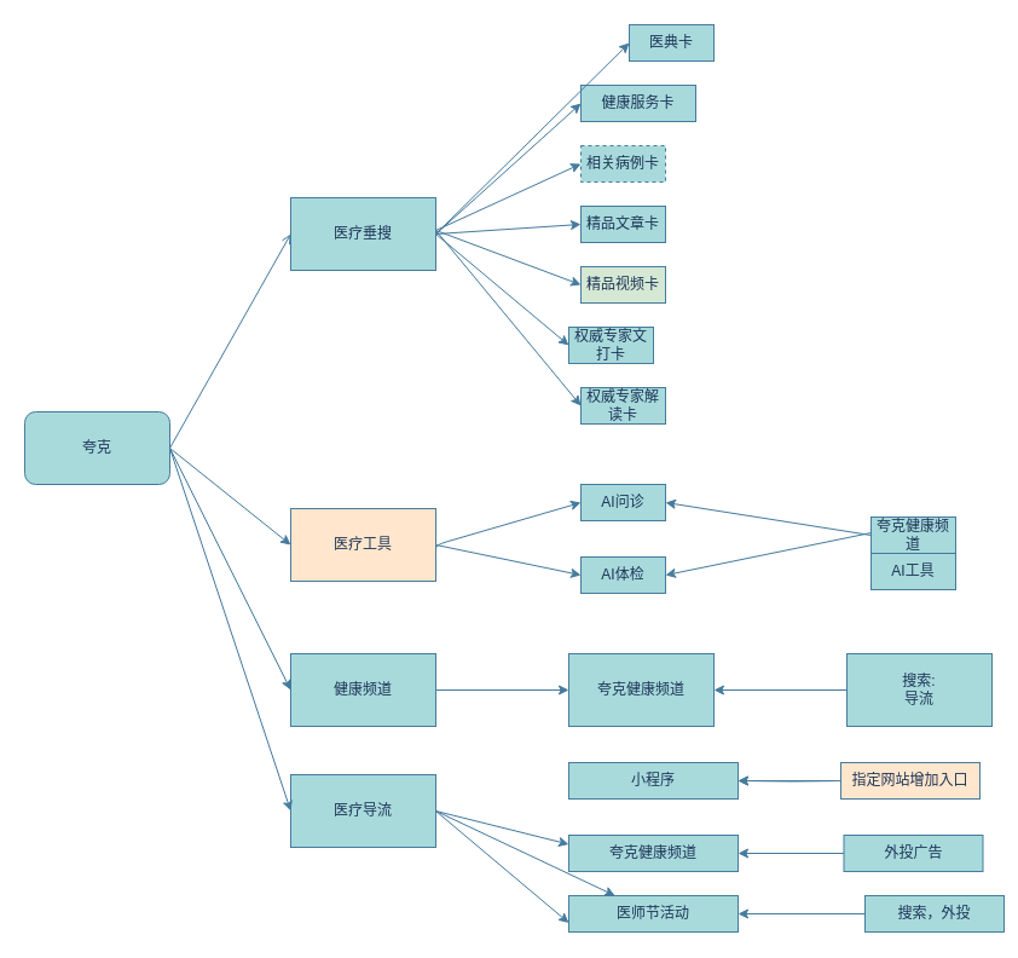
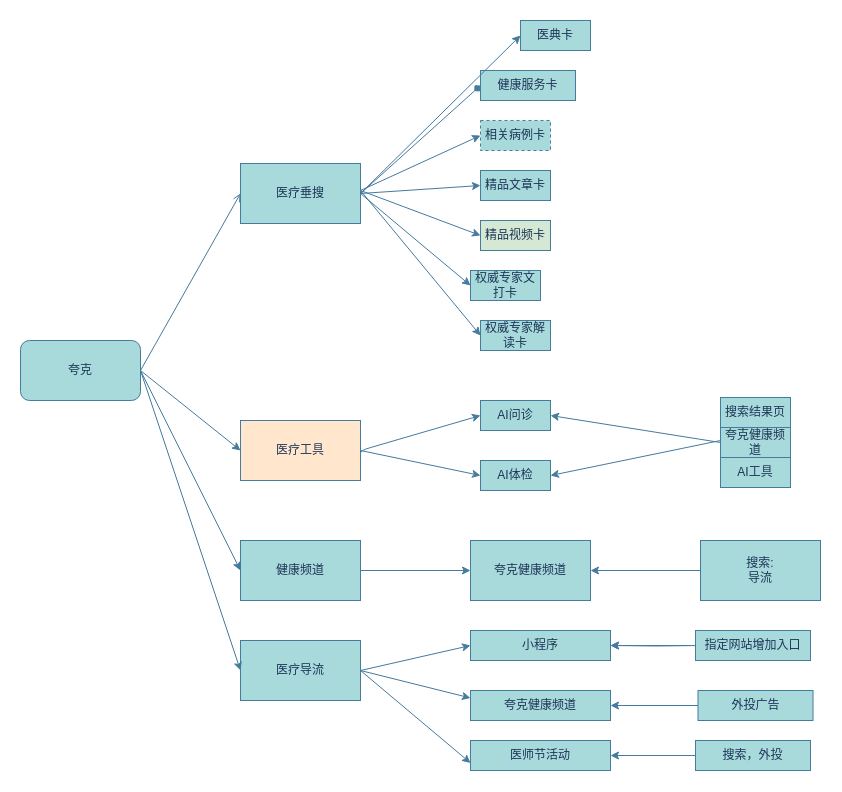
- <mxCell id="15" value="" style="endArrow=classic;html=1;entryX=0;entryY=0.5;entryDx=0;entryDy=0;exitX=1;exitY=0.5;exitDx=0;exitDy=0;fillColor=#A8DADC;strokeColor=#457B9D;labelBackgroundColor=#F1FAEE;fontColor=#1D3557;" edge="1" parent="1" source="3" target="7"><mxGeometry width="50" height="50" relative="1" as="geometry"><mxPoint x="370" y="160" as="sourcePoint" /><mxPoint x="490" y="25" as="targetPoint" /><Array as="points" /></mxGeometry></mxCell>
+ <mxCell id="15" value="" style="endArrow=diamond;html=1;entryX=0;entryY=0.5;entryDx=0;entryDy=0;exitX=1;exitY=0.5;exitDx=0;exitDy=0;fillColor=#A8DADC;strokeColor=#457B9D;labelBackgroundColor=#F1FAEE;fontColor=#1D3557;" edge="1" parent="1" source="3" target="7"><mxGeometry width="50" height="50" relative="1" as="geometry"><mxPoint x="370" y="160" as="sourcePoint" /><mxPoint x="490" y="25" as="targetPoint" /><Array as="points" /></mxGeometry></mxCell>
+ <mxCell id="25" value="搜索结果页" style="rounded=0;whiteSpace=wrap;html=1;fillColor=#A8DADC;strokeColor=#457B9D;fontColor=#1D3557;" vertex="1" parent="1"><mxGeometry x="720" y="397" width="70" height="30" as="geometry" /></mxCell>
- <mxCell id="41" value="指定网站增加入口" style="rounded=0;whiteSpace=wrap;html=1;fillColor=#ffe6cc;strokeColor=#457B9D;fontColor=#1D3557;" vertex="1" parent="1"><mxGeometry x="695" y="630" width="115" height="30" as="geometry" /></mxCell>
+ <mxCell id="41" value="指定网站增加入口" style="rounded=0;whiteSpace=wrap;html=1;fillColor=#A8DADC;strokeColor=#457B9D;fontColor=#1D3557;" vertex="1" parent="1"><mxGeometry x="695" y="630" width="115" height="30" as="geometry" /></mxCell>
- <mxCell id="37" value="" style="endArrow=classic;html=1;exitX=1;exitY=0.5;exitDx=0;exitDy=0;fillColor=#A8DADC;strokeColor=#457B9D;labelBackgroundColor=#F1FAEE;fontColor=#1D3557;" edge="1" parent="1" source="6" target="36"><mxGeometry width="50" height="50" relative="1" as="geometry"><mxPoint x="610" y="770" as="sourcePoint" /><mxPoint x="660" y="720" as="targetPoint" /></mxGeometry></mxCell>
+ <mxCell id="37" value="" style="endArrow=classic;html=1;entryX=0;entryY=0.5;entryDx=0;entryDy=0;exitX=1;exitY=0.5;exitDx=0;exitDy=0;fillColor=#A8DADC;strokeColor=#457B9D;labelBackgroundColor=#F1FAEE;fontColor=#1D3557;" edge="1" parent="1" source="6" target="34"><mxGeometry width="50" height="50" relative="1" as="geometry"><mxPoint x="610" y="770" as="sourcePoint" /><mxPoint x="660" y="720" as="targetPoint" /></mxGeometry></mxCell>
- <mxCell id="45" value="搜索，外投" style="rounded=0;whiteSpace=wrap;html=1;fillColor=#A8DADC;strokeColor=#457B9D;fontColor=#1D3557;" vertex="1" parent="1"><mxGeometry x="715" y="740" width="115" height="30" as="geometry" /></mxCell>
+ <mxCell id="45" value="搜索，外投" style="rounded=0;whiteSpace=wrap;html=1;fillColor=#A8DADC;strokeColor=#457B9D;fontColor=#1D3557;" vertex="1" parent="1"><mxGeometry x="695" y="740" width="115" height="30" as="geometry" /></mxCell>
